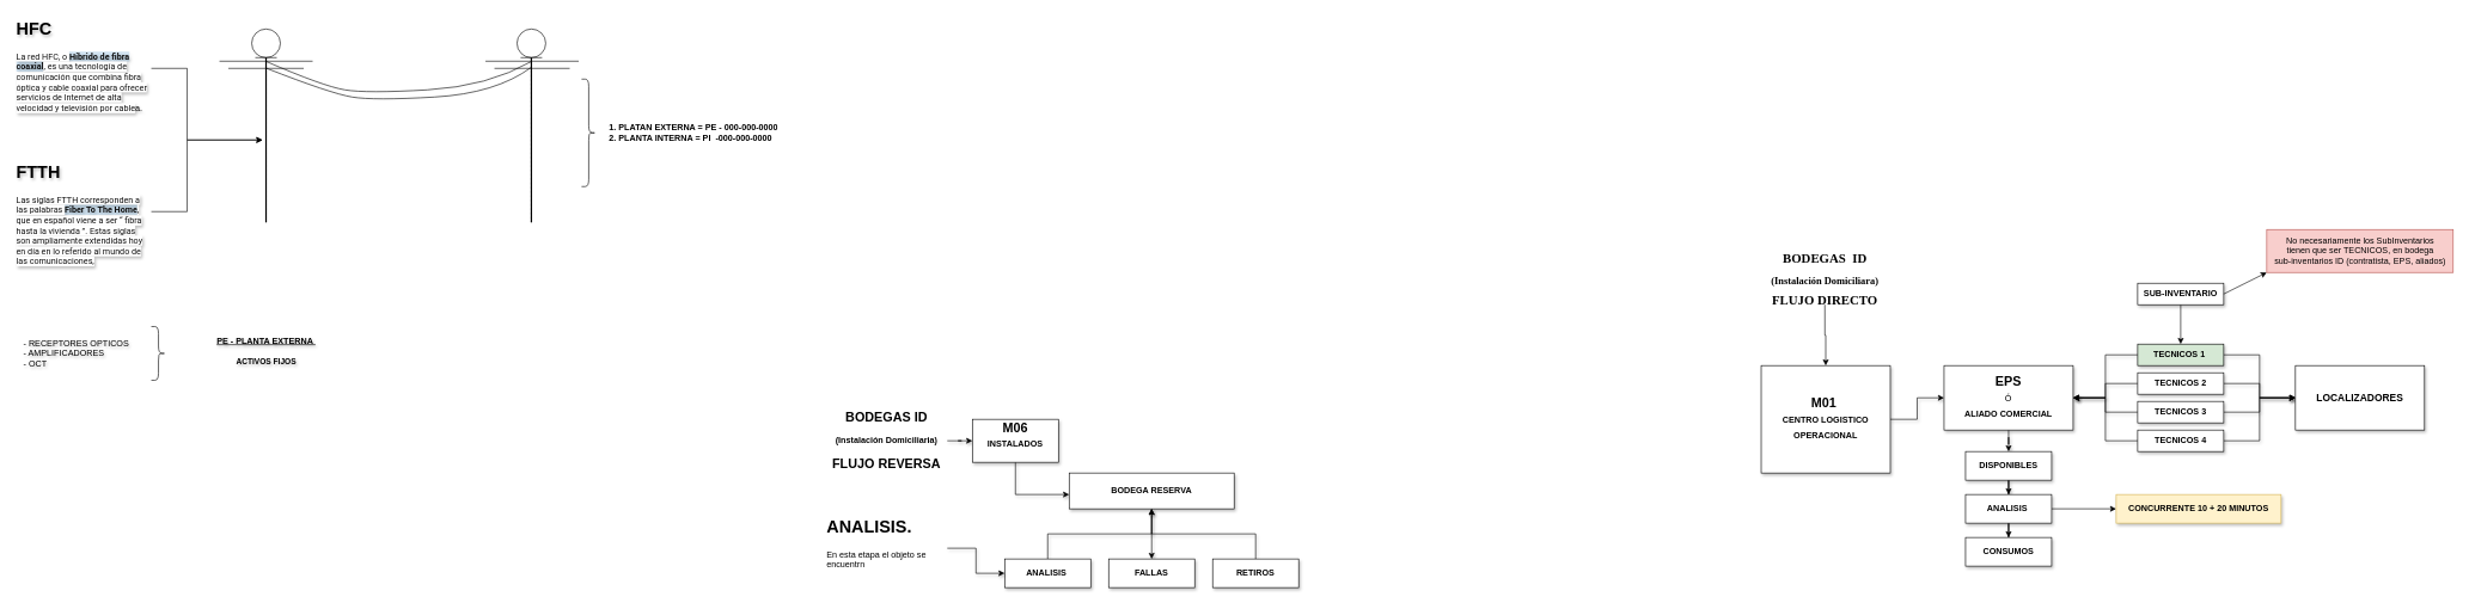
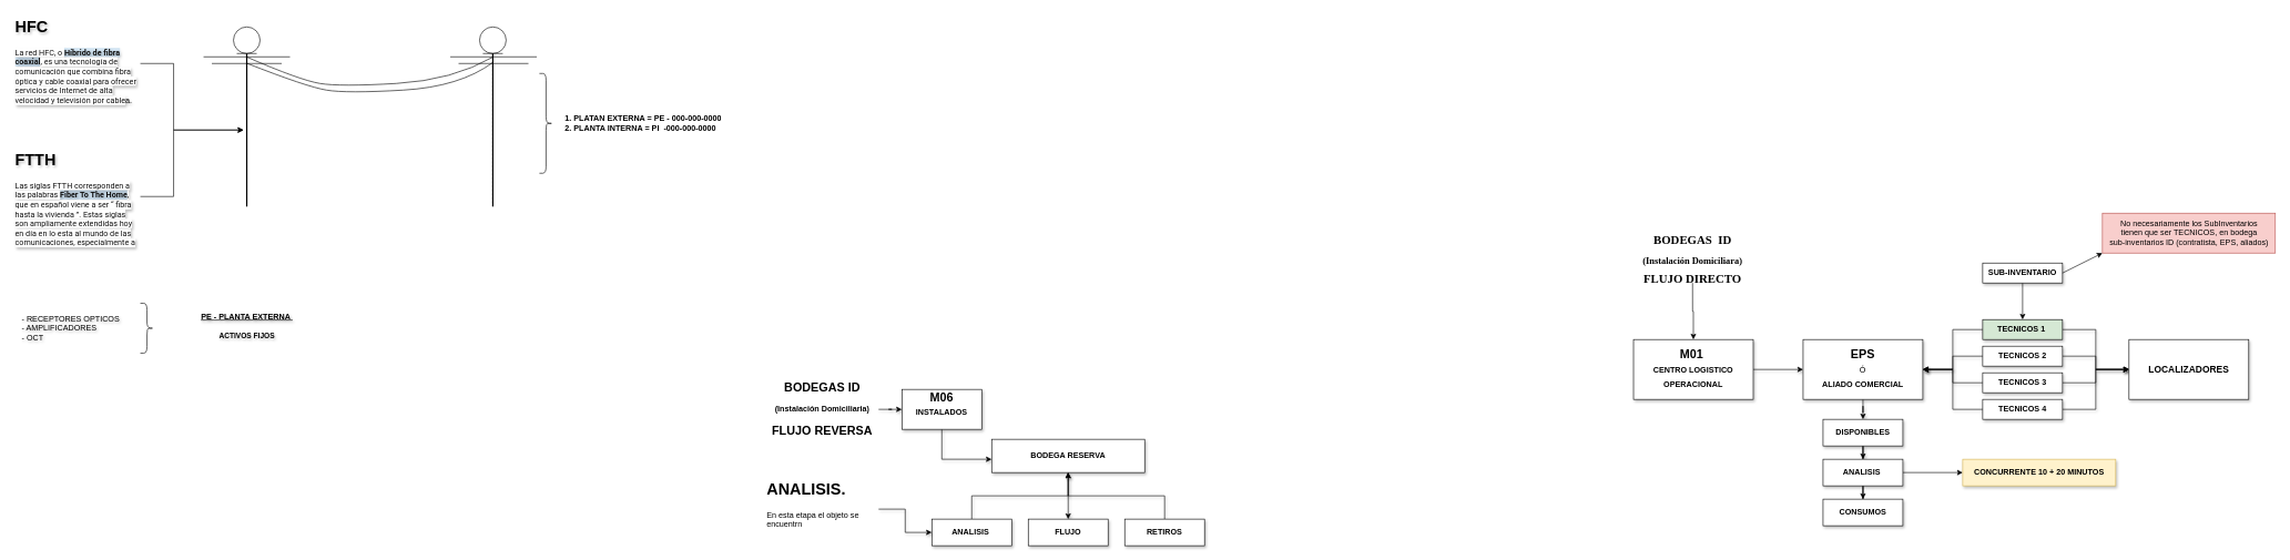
- <mxCell id="61" value="&lt;h1 style=&quot;margin-top: 0px;&quot;&gt;FTTH&lt;/h1&gt;&lt;p&gt;&lt;font style=&quot;font-size: 12px;&quot;&gt;&lt;span style=&quot;color: rgb(17, 17, 17); font-family: Roboto, sans-serif; background-color: rgb(255, 255, 255);&quot;&gt;Las siglas FTTH corresponden a las palabras&amp;nbsp;&lt;/span&gt;&lt;span style=&quot;font-weight: 700; background-color: rgba(16, 110, 190, 0.18); color: rgb(17, 17, 17); font-family: Roboto, sans-serif;&quot;&gt;Fiber To The Home&lt;/span&gt;&lt;span style=&quot;color: rgb(17, 17, 17); font-family: Roboto, sans-serif; background-color: rgb(255, 255, 255);&quot;&gt;, que en español viene a ser “ fibra hasta la vivienda ”. Estas siglas son ampliamente extendidas hoy en día en lo referido al mundo de las comunicaciones, especialmente a internet&lt;/span&gt;&lt;/font&gt;&lt;span style=&quot;color: rgb(17, 17, 17); font-family: Roboto, sans-serif; font-size: 20px; background-color: rgb(255, 255, 255);&quot;&gt;.&lt;/span&gt;&lt;br&gt;&lt;/p&gt;" style="text;html=1;whiteSpace=wrap;overflow=hidden;rounded=0;textShadow=1;" vertex="1" parent="1"><mxGeometry x="20" y="220" width="190" height="150" as="geometry" /></mxCell>
+ <mxCell id="61" value="&lt;h1 style=&quot;margin-top: 0px;&quot;&gt;FTTH&lt;/h1&gt;&lt;p&gt;&lt;font style=&quot;font-size: 12px;&quot;&gt;&lt;span style=&quot;color: rgb(17, 17, 17); font-family: Roboto, sans-serif; background-color: rgb(255, 255, 255);&quot;&gt;Las siglas FTTH corresponden a las palabras&amp;nbsp;&lt;/span&gt;&lt;span style=&quot;font-weight: 700; background-color: rgba(16, 110, 190, 0.18); color: rgb(17, 17, 17); font-family: Roboto, sans-serif;&quot;&gt;Fiber To The Home&lt;/span&gt;&lt;span style=&quot;color: rgb(17, 17, 17); font-family: Roboto, sans-serif; background-color: rgb(255, 255, 255);&quot;&gt;, que en español viene a ser “ fibra hasta la vivienda ”. Estas siglas son ampliamente extendidas hoy en día en lo esta al mundo de las comunicaciones, especialmente a internet&lt;/span&gt;&lt;/font&gt;&lt;span style=&quot;color: rgb(17, 17, 17); font-family: Roboto, sans-serif; font-size: 20px; background-color: rgb(255, 255, 255);&quot;&gt;.&lt;/span&gt;&lt;br&gt;&lt;/p&gt;" style="text;html=1;whiteSpace=wrap;overflow=hidden;rounded=0;textShadow=1;" vertex="1" parent="1"><mxGeometry x="20" y="220" width="190" height="150" as="geometry" /></mxCell>
- <mxCell id="5" value="&lt;h2&gt;M01&amp;nbsp;&lt;br&gt;&lt;span style=&quot;background-color: initial; font-size: 12px;&quot;&gt;CENTRO LOGISTICO OPERACIONAL&lt;/span&gt;&lt;/h2&gt;" style="whiteSpace=wrap;html=1;shadow=1;" vertex="1" parent="1"><mxGeometry x="2455" y="510" width="180" height="150" as="geometry" /></mxCell>
+ <mxCell id="5" value="&lt;h2&gt;M01&amp;nbsp;&lt;br&gt;&lt;span style=&quot;background-color: initial; font-size: 12px;&quot;&gt;CENTRO LOGISTICO OPERACIONAL&lt;/span&gt;&lt;/h2&gt;" style="whiteSpace=wrap;html=1;shadow=1;" vertex="1" parent="1"><mxGeometry x="2455" y="510" width="180" height="90" as="geometry" /></mxCell>
- <mxCell id="39" value="FALLAS" style="whiteSpace=wrap;html=1;shadow=1;fontStyle=1" vertex="1" parent="1"><mxGeometry x="1545" y="780" width="120" height="40" as="geometry" /></mxCell>
+ <mxCell id="39" value="FLUJO" style="whiteSpace=wrap;html=1;shadow=1;fontStyle=1" vertex="1" parent="1"><mxGeometry x="1545" y="780" width="120" height="40" as="geometry" /></mxCell>
